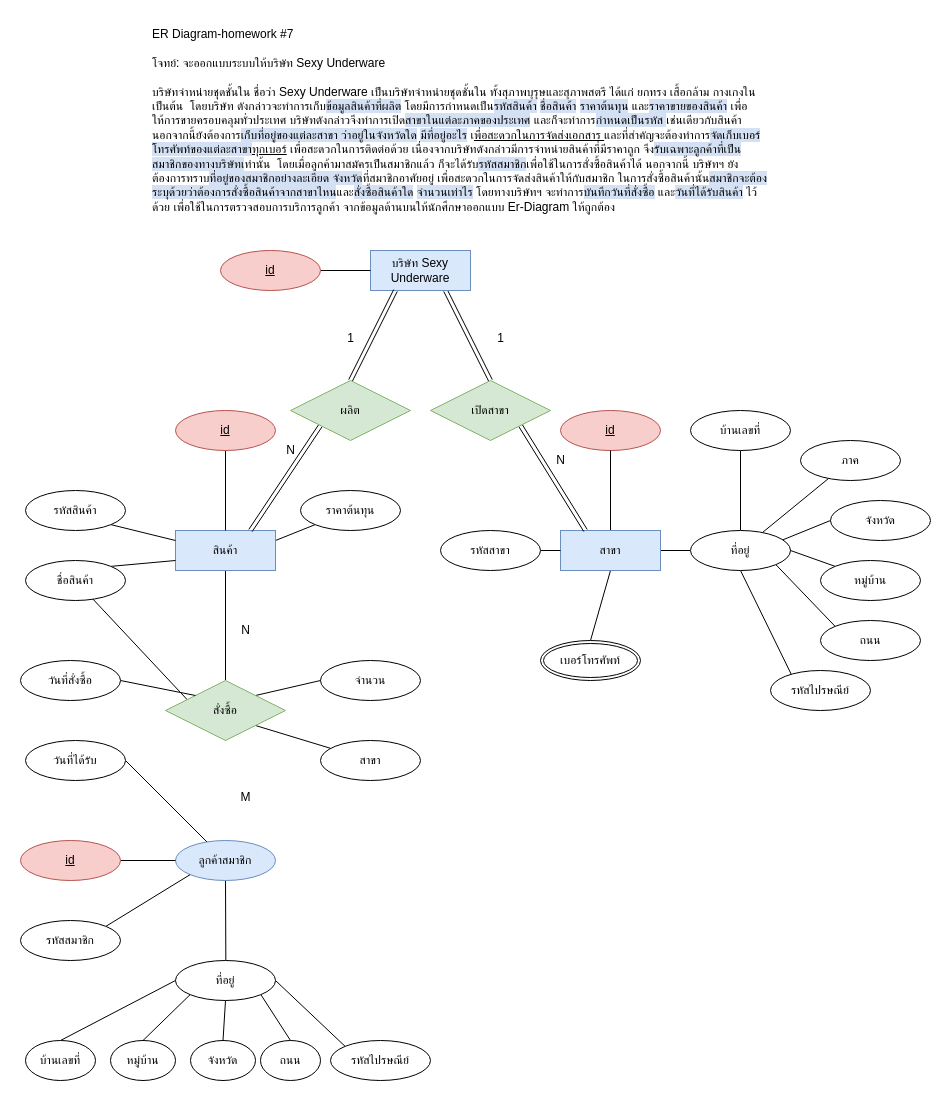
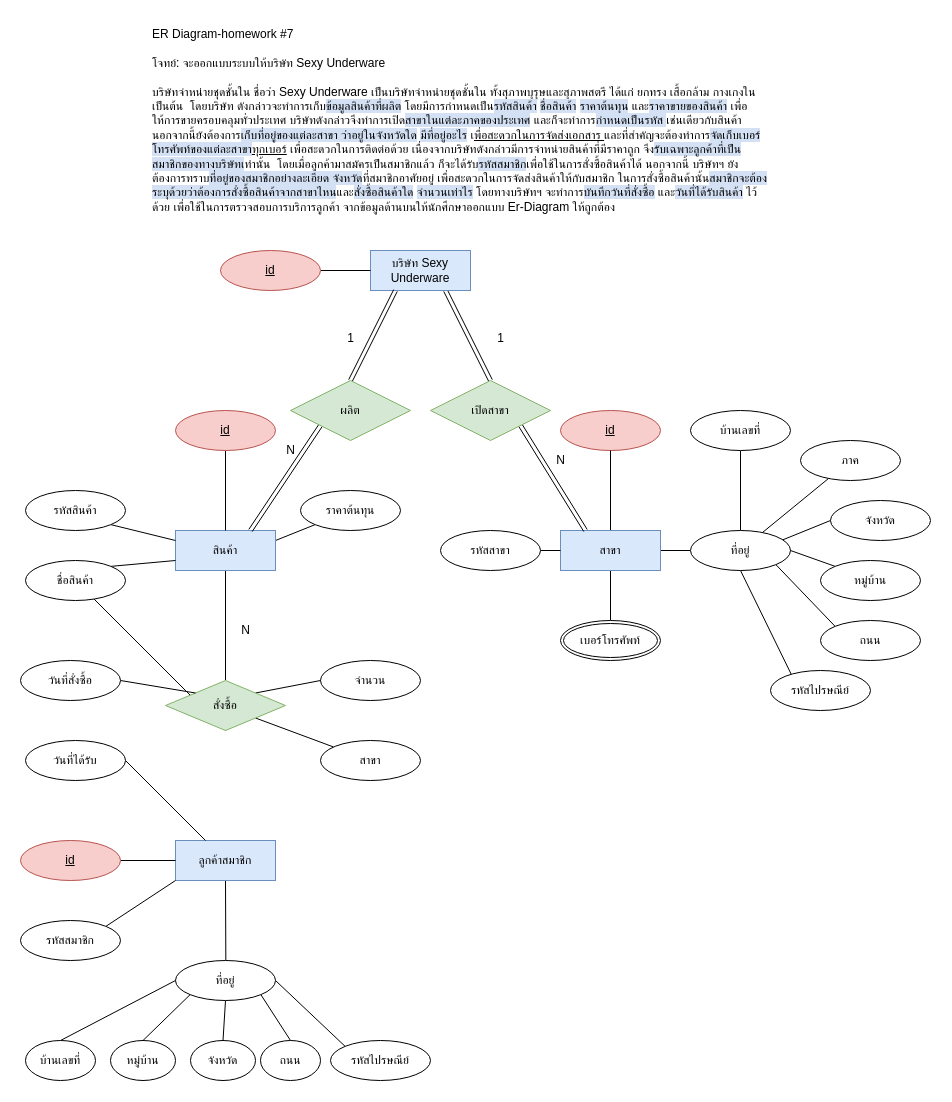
- <mxCell id="31" value="เบอร์โทรศัพท์" style="ellipse;shape=doubleEllipse;margin=3;whiteSpace=wrap;html=1;align=center;" parent="1" vertex="1"><mxGeometry x="540" y="640" width="100" height="40" as="geometry" /></mxCell>
+ <mxCell id="31" value="เบอร์โทรศัพท์" style="ellipse;shape=doubleEllipse;margin=3;whiteSpace=wrap;html=1;align=center;" parent="1" vertex="1"><mxGeometry x="560" y="620" width="100" height="40" as="geometry" /></mxCell>
- <mxCell id="52" value="สั่งซื้อ" style="shape=rhombus;perimeter=rhombusPerimeter;whiteSpace=wrap;html=1;align=center;fillColor=#d5e8d4;strokeColor=#82b366;" parent="1" vertex="1"><mxGeometry x="165" y="680" width="120" height="60" as="geometry" /></mxCell>
+ <mxCell id="52" value="สั่งซื้อ" style="shape=rhombus;perimeter=rhombusPerimeter;whiteSpace=wrap;html=1;align=center;fillColor=#d5e8d4;strokeColor=#82b366;" parent="1" vertex="1"><mxGeometry x="165" y="680" width="120" height="50" as="geometry" /></mxCell>
- <mxCell id="72" value="M" style="text;html=1;align=center;verticalAlign=middle;resizable=0;points=[];autosize=1;" parent="1" vertex="1"><mxGeometry x="230" y="787" width="30" height="20" as="geometry" /></mxCell>
- <mxCell id="33" value="ลูกค้าสมาชิก" style="ellipse;whiteSpace=wrap;html=1;align=center;fillColor=#dae8fc;strokeColor=#6c8ebf;" parent="1" vertex="1"><mxGeometry x="175" y="840" width="100" height="40" as="geometry" /></mxCell>
+ <mxCell id="33" value="ลูกค้าสมาชิก" style="whiteSpace=wrap;html=1;align=center;fillColor=#dae8fc;strokeColor=#6c8ebf;" parent="1" vertex="1"><mxGeometry x="175" y="840" width="100" height="40" as="geometry" /></mxCell>
